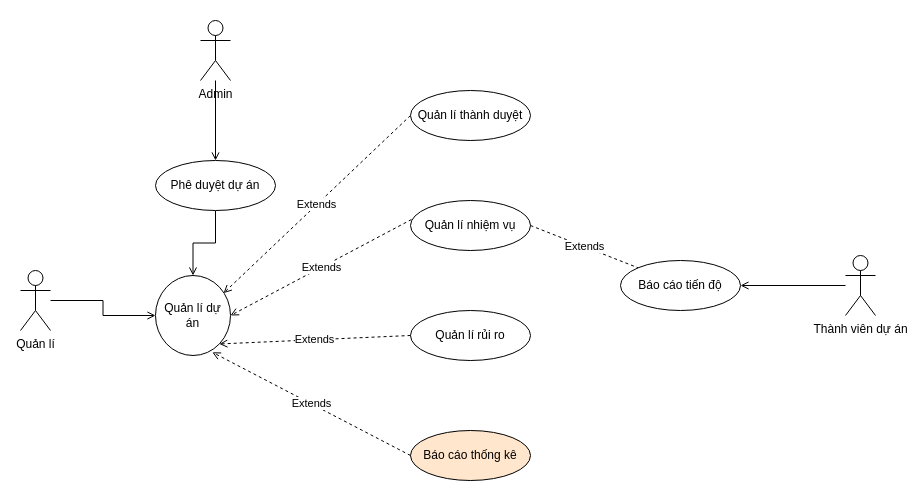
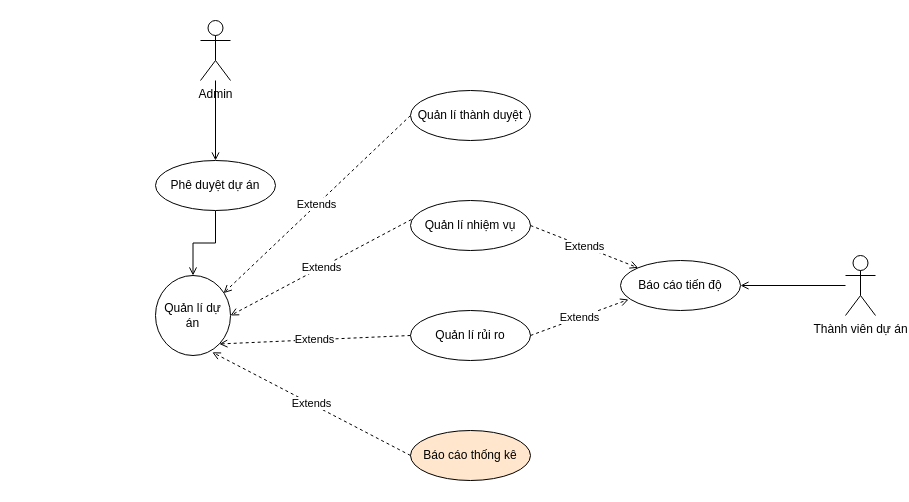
- <mxCell id="21" value="Extends" style="endArrow=none;endFill=0;html=1;rounded=0;dashed=1;entryX=0;entryY=0;entryDx=0;entryDy=0;exitX=1;exitY=0.5;exitDx=0;exitDy=0;" edge="1" parent="1" source="11" target="19"><mxGeometry width="160" relative="1" as="geometry"><mxPoint x="430" y="355" as="sourcePoint" /><mxPoint x="277.426" y="337.678" as="targetPoint" /></mxGeometry></mxCell>
+ <mxCell id="21" value="Extends" style="endArrow=open;endFill=0;html=1;rounded=0;dashed=1;entryX=0;entryY=0;entryDx=0;entryDy=0;exitX=1;exitY=0.5;exitDx=0;exitDy=0;" edge="1" parent="1" source="11" target="19"><mxGeometry width="160" relative="1" as="geometry"><mxPoint x="430" y="355" as="sourcePoint" /><mxPoint x="277.426" y="337.678" as="targetPoint" /></mxGeometry></mxCell>
- <mxCell id="5" value="Quản lí" style="shape=umlActor;verticalLabelPosition=bottom;verticalAlign=top;html=1;outlineConnect=0;" vertex="1" parent="1"><mxGeometry x="20" y="270" width="30" height="60" as="geometry" /></mxCell>
- <mxCell id="4" style="edgeStyle=orthogonalEdgeStyle;rounded=0;orthogonalLoop=1;jettySize=auto;html=1;entryX=0;entryY=0.5;entryDx=0;entryDy=0;endArrow=open;endFill=0;" edge="1" parent="1" source="5" target="8"><mxGeometry relative="1" as="geometry" /></mxCell>
+ <mxCell id="20" value="Extends" style="endArrow=open;endFill=0;html=1;rounded=0;dashed=1;entryX=0.067;entryY=0.78;entryDx=0;entryDy=0;exitX=1;exitY=0.5;exitDx=0;exitDy=0;entryPerimeter=0;" edge="1" parent="1" source="12" target="19"><mxGeometry width="160" relative="1" as="geometry"><mxPoint x="420" y="345" as="sourcePoint" /><mxPoint x="267.426" y="327.678" as="targetPoint" /></mxGeometry></mxCell>
